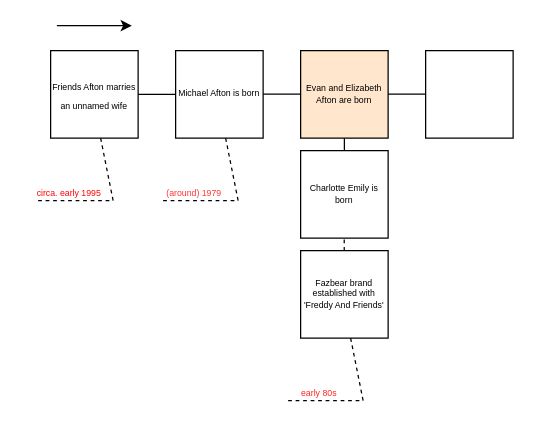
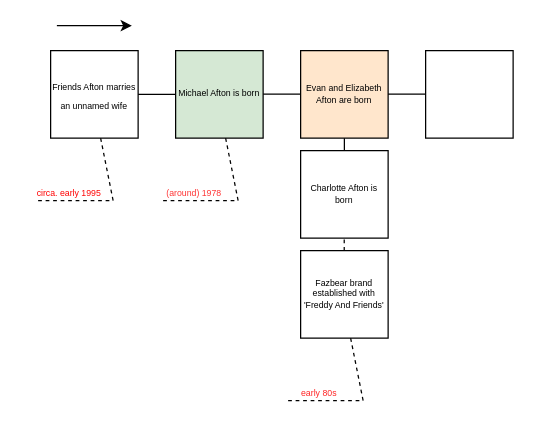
- <mxCell id="6" value="Michael Afton is born" style="whiteSpace=wrap;html=1;aspect=fixed;fontSize=7;" vertex="1" parent="1"><mxGeometry x="140" y="40" width="70" height="70" as="geometry" /></mxCell>
+ <mxCell id="6" value="Michael Afton is born" style="whiteSpace=wrap;html=1;aspect=fixed;fontSize=7;fillColor=#d5e8d4;" vertex="1" parent="1"><mxGeometry x="140" y="40" width="70" height="70" as="geometry" /></mxCell>
- <mxCell id="8" value="(around) 1979" style="text;html=1;strokeColor=none;fillColor=none;align=center;verticalAlign=middle;whiteSpace=wrap;rounded=0;fontSize=7;fontColor=#FF3333;" vertex="1" parent="1"><mxGeometry x="120" y="140" width="70" height="30" as="geometry" /></mxCell>
+ <mxCell id="8" value="(around) 1978" style="text;html=1;strokeColor=none;fillColor=none;align=center;verticalAlign=middle;whiteSpace=wrap;rounded=0;fontSize=7;fontColor=#FF3333;" vertex="1" parent="1"><mxGeometry x="120" y="140" width="70" height="30" as="geometry" /></mxCell>
- <mxCell id="11" value="Charlotte Emily is born" style="whiteSpace=wrap;html=1;aspect=fixed;fontSize=7;" vertex="1" parent="1"><mxGeometry x="240" y="120" width="70" height="70" as="geometry" /></mxCell>
+ <mxCell id="11" value="Charlotte Afton is born" style="whiteSpace=wrap;html=1;aspect=fixed;fontSize=7;" vertex="1" parent="1"><mxGeometry x="240" y="120" width="70" height="70" as="geometry" /></mxCell>
